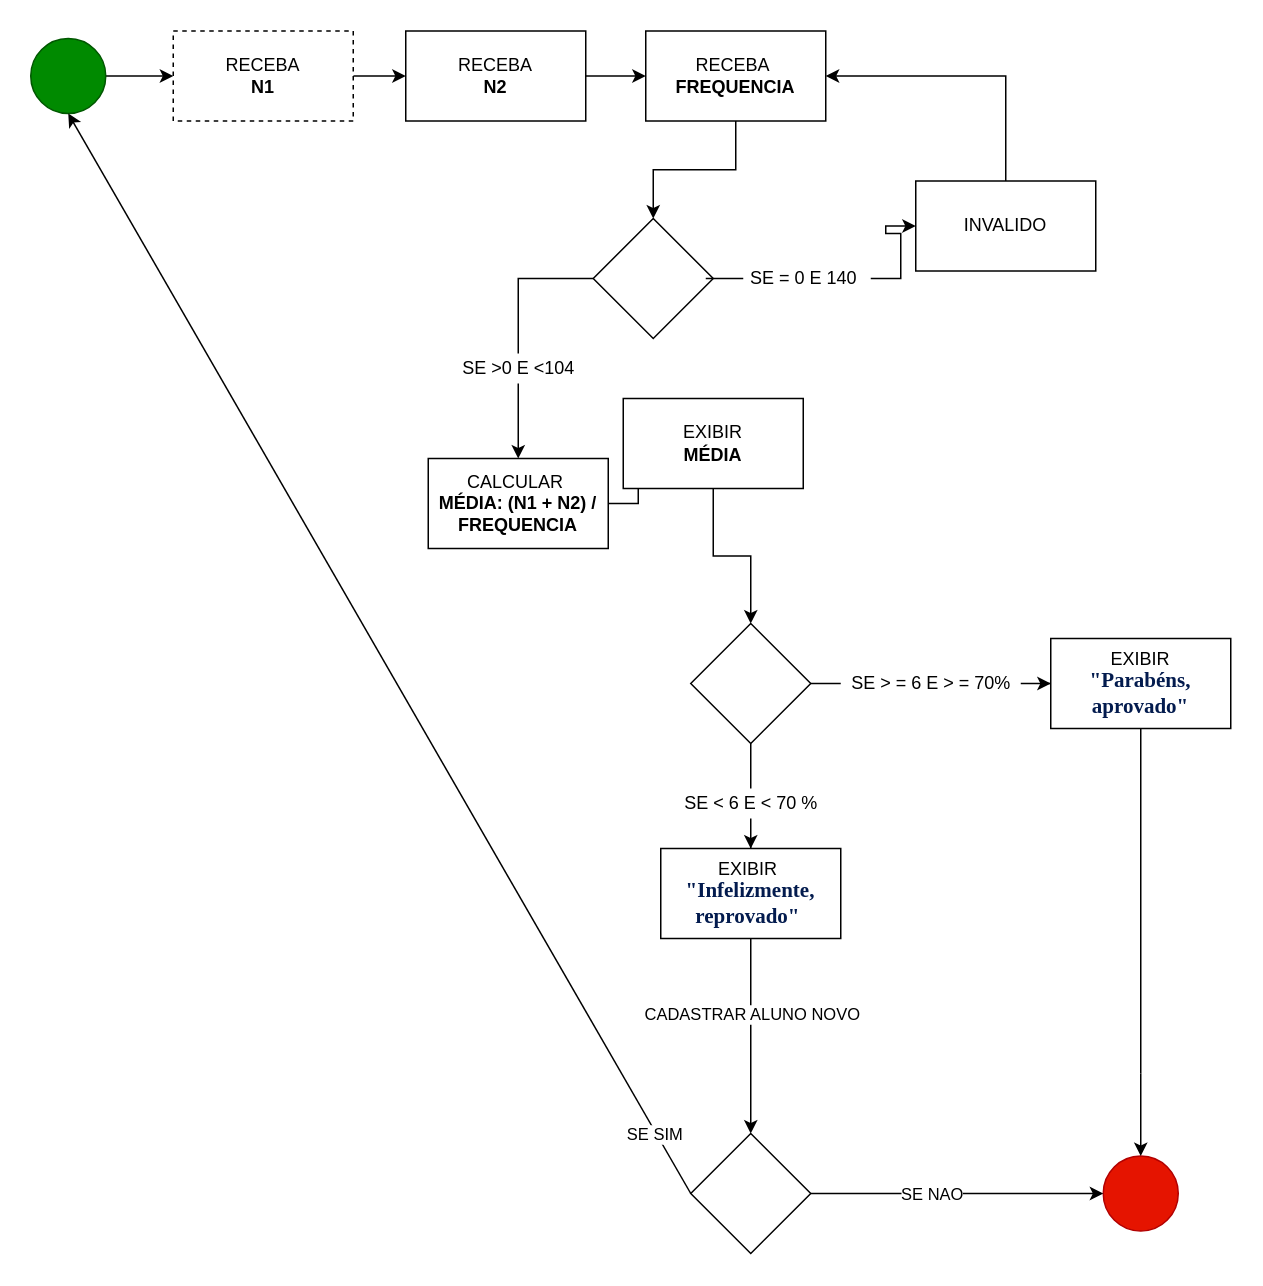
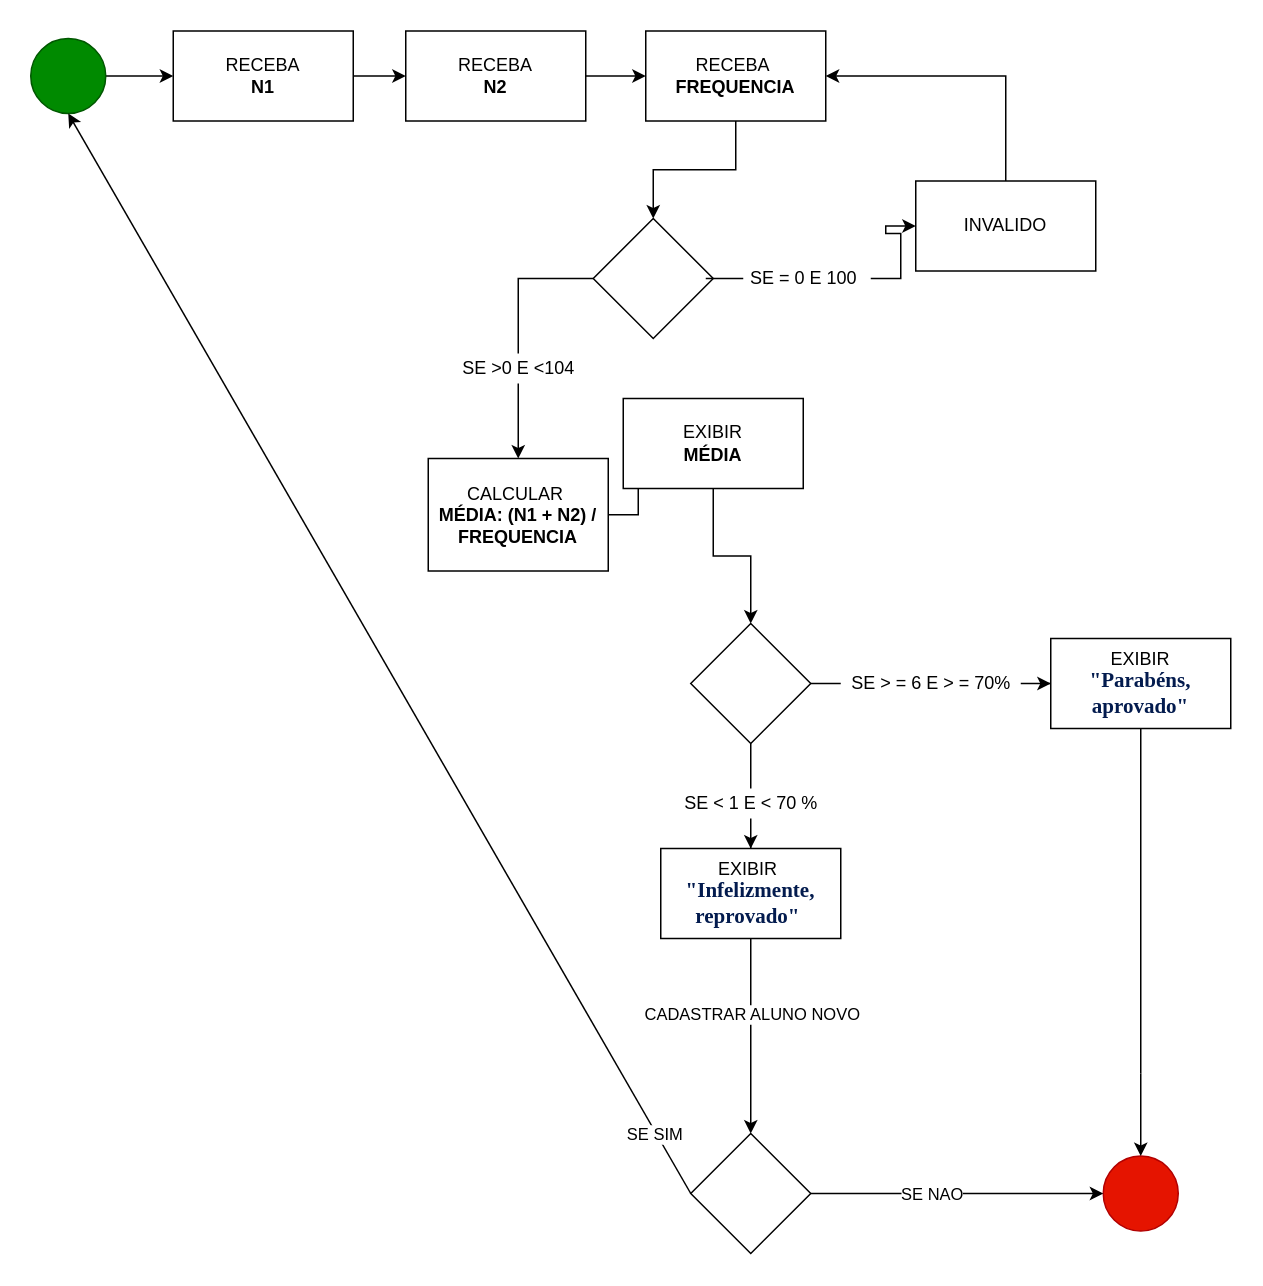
- <mxCell id="5" value="RECEBA&lt;br&gt;&lt;b&gt;N1&lt;/b&gt;" style="whiteSpace=wrap;html=1;dashed=1;" parent="1" vertex="1"><mxGeometry x="115" y="20" width="120" height="60" as="geometry" /></mxCell>
+ <mxCell id="5" value="RECEBA&lt;br&gt;&lt;b&gt;N1&lt;/b&gt;" style="whiteSpace=wrap;html=1;" parent="1" vertex="1"><mxGeometry x="115" y="20" width="120" height="60" as="geometry" /></mxCell>
- <mxCell id="25" value="SE = 0 E 140" style="text;html=1;resizable=0;autosize=1;align=center;verticalAlign=middle;points=[];fillColor=none;strokeColor=none;rounded=0;" parent="1" vertex="1"><mxGeometry x="490" y="175" width="90" height="20" as="geometry" /></mxCell>
+ <mxCell id="25" value="SE = 0 E 100" style="text;html=1;resizable=0;autosize=1;align=center;verticalAlign=middle;points=[];fillColor=none;strokeColor=none;rounded=0;" parent="1" vertex="1"><mxGeometry x="490" y="175" width="90" height="20" as="geometry" /></mxCell>
- <mxCell id="11" value="CALCULAR&amp;nbsp;&lt;br&gt;&lt;b&gt;MÉDIA: (N1 + N2) / FREQUENCIA&lt;/b&gt;" style="whiteSpace=wrap;html=1;" parent="1" vertex="1"><mxGeometry x="285" y="305" width="120" height="60" as="geometry" /></mxCell>
+ <mxCell id="11" value="CALCULAR&amp;nbsp;&lt;br&gt;&lt;b&gt;MÉDIA: (N1 + N2) / FREQUENCIA&lt;/b&gt;" style="whiteSpace=wrap;html=1;" parent="1" vertex="1"><mxGeometry x="285" y="305" width="120" height="75" as="geometry" /></mxCell>
- <mxCell id="32" value="SE &amp;lt; 6 E &amp;lt; 70 %" style="text;html=1;resizable=0;autosize=1;align=center;verticalAlign=middle;points=[];fillColor=none;strokeColor=none;rounded=0;" parent="1" vertex="1"><mxGeometry x="450" y="525" width="100" height="20" as="geometry" /></mxCell>
+ <mxCell id="32" value="SE &amp;lt; 1 E &amp;lt; 70 %" style="text;html=1;resizable=0;autosize=1;align=center;verticalAlign=middle;points=[];fillColor=none;strokeColor=none;rounded=0;" parent="1" vertex="1"><mxGeometry x="450" y="525" width="100" height="20" as="geometry" /></mxCell>
